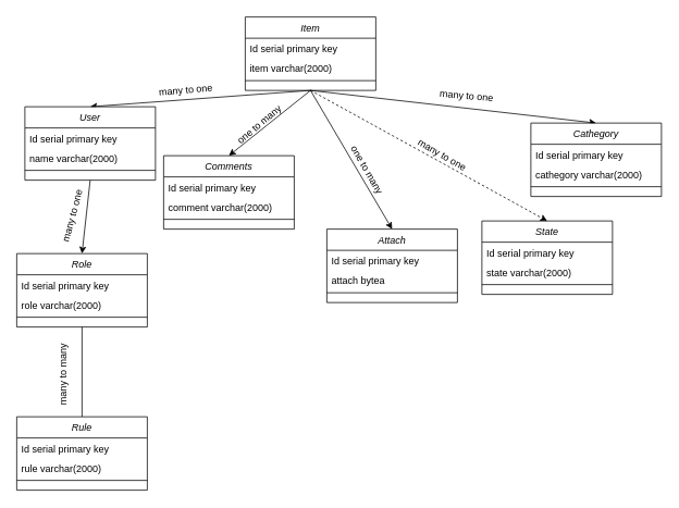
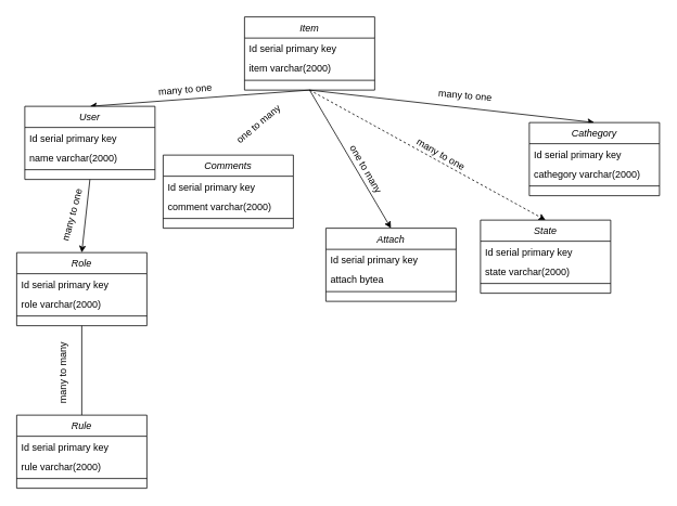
- <mxCell id="12" value="" style="endArrow=classic;html=1;exitX=0.5;exitY=1;exitDx=0;exitDy=0;entryX=0.5;entryY=0;entryDx=0;entryDy=0;" parent="1" source="7" target="43" edge="1"><mxGeometry width="50" height="50" relative="1" as="geometry"><mxPoint x="360" y="410" as="sourcePoint" /><mxPoint x="410" y="360" as="targetPoint" /></mxGeometry></mxCell>
